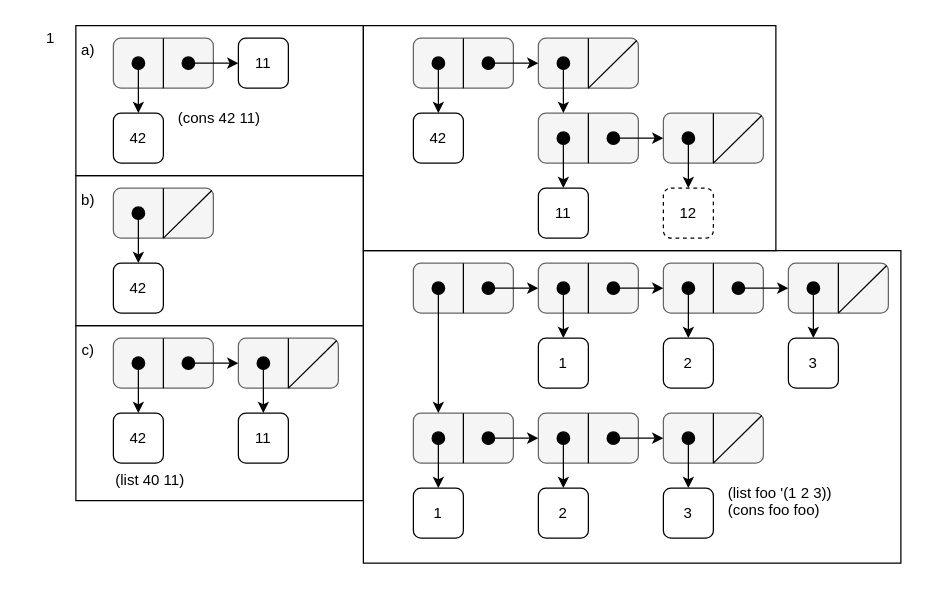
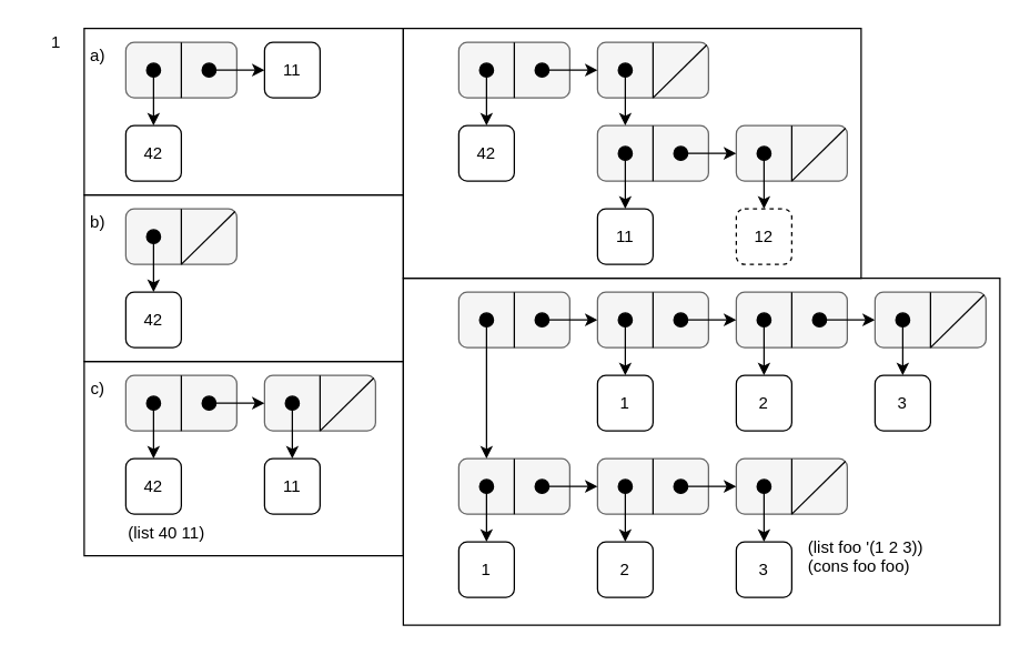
- <mxCell id="124" value="(cons 42 11)" style="text;align=left;verticalAlign=top;rounded=0;labelBorderColor=none;shadow=0;glass=0;sketch=0;whiteSpace=wrap;html=1;" vertex="1" parent="1"><mxGeometry x="140" y="80" width="140" height="50" as="geometry" /></mxCell>
